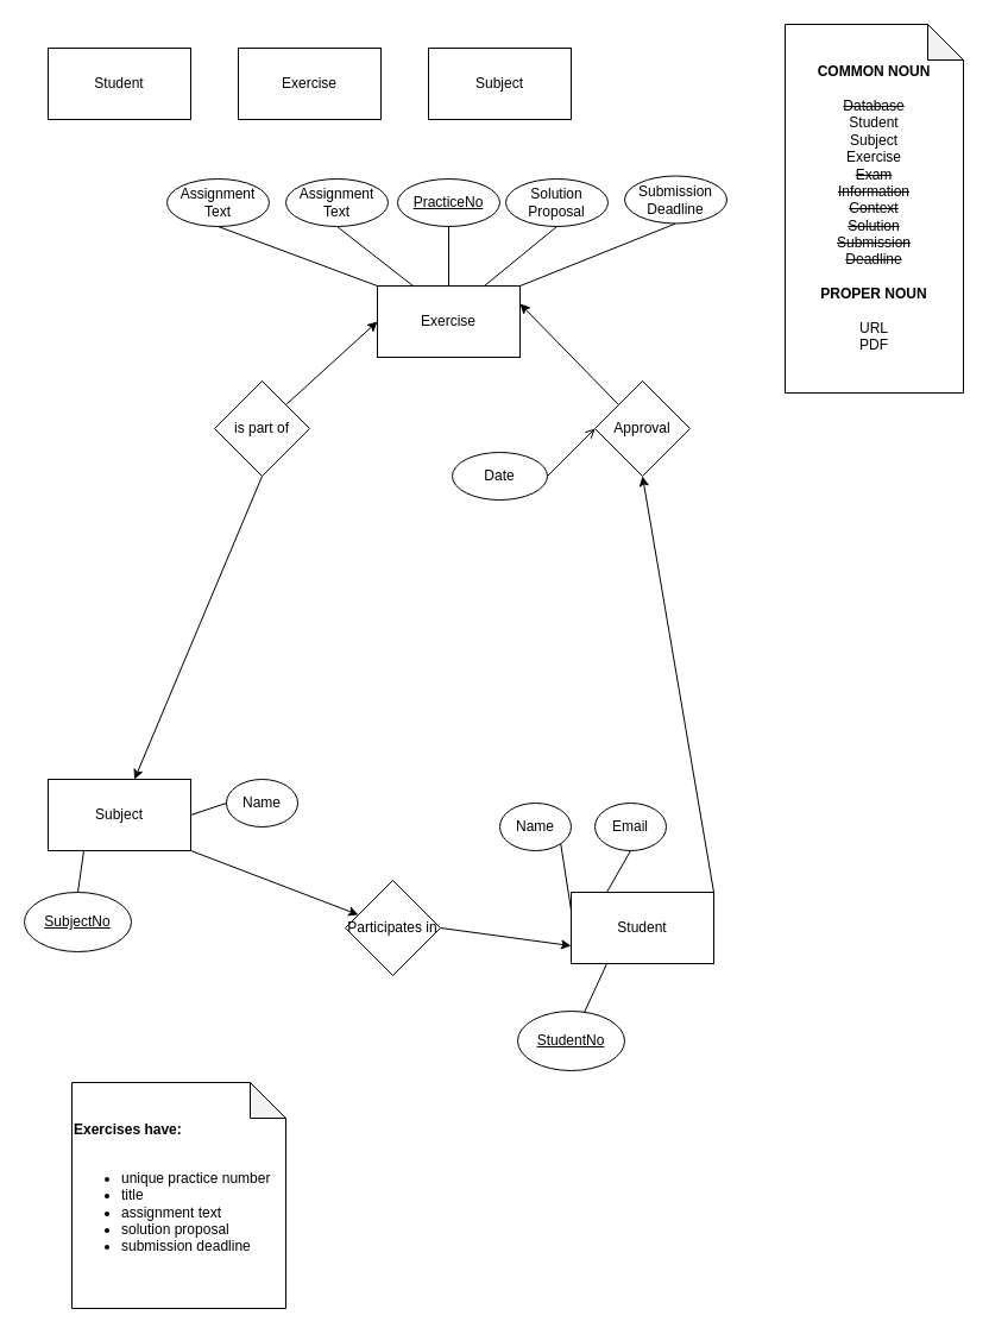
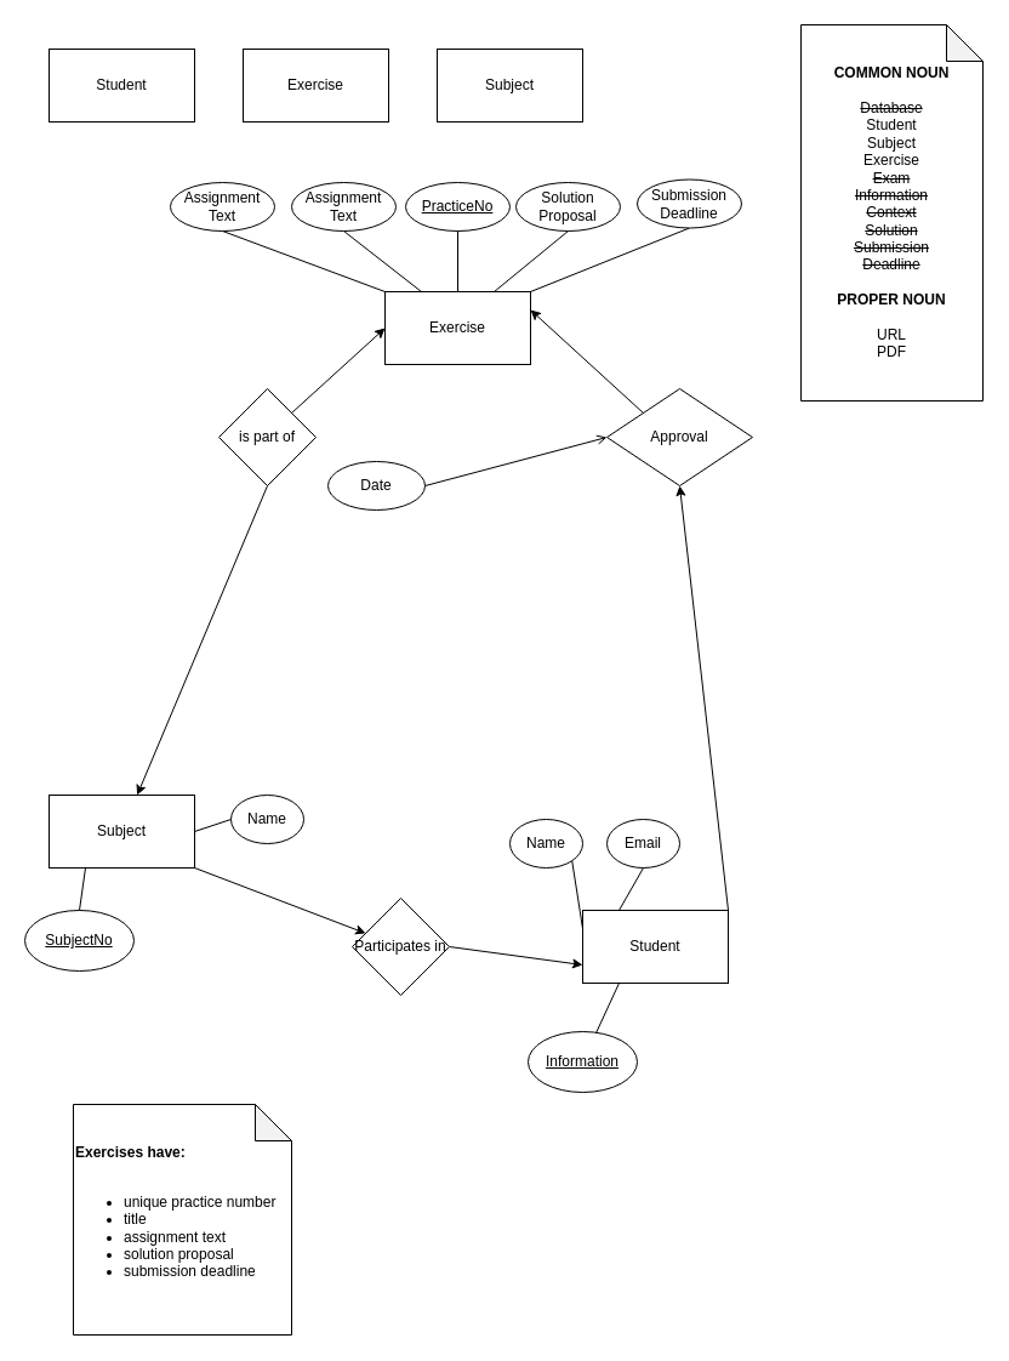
- <mxCell id="5" value="Approval" style="rhombus;whiteSpace=wrap;html=1;" parent="1" vertex="1"><mxGeometry x="500" y="320" width="80" height="80" as="geometry" /></mxCell>
+ <mxCell id="5" value="Approval" style="rhombus;whiteSpace=wrap;html=1;" parent="1" vertex="1"><mxGeometry x="500" y="320" width="120" height="80" as="geometry" /></mxCell>
- <mxCell id="16" value="Date" style="ellipse;whiteSpace=wrap;html=1;" parent="1" vertex="1"><mxGeometry x="380" y="380" width="80" height="40" as="geometry" /></mxCell>
+ <mxCell id="16" value="Date" style="ellipse;whiteSpace=wrap;html=1;" parent="1" vertex="1"><mxGeometry x="270" y="380" width="80" height="40" as="geometry" /></mxCell>
- <mxCell id="22" value="&lt;div&gt;&lt;u&gt;StudentNo&lt;/u&gt;&lt;/div&gt;" style="ellipse;whiteSpace=wrap;html=1;" parent="1" vertex="1"><mxGeometry x="435" y="850" width="90" height="50" as="geometry" /></mxCell>
+ <mxCell id="22" value="&lt;div&gt;&lt;u&gt;Information&lt;/u&gt;&lt;/div&gt;" style="ellipse;whiteSpace=wrap;html=1;" parent="1" vertex="1"><mxGeometry x="435" y="850" width="90" height="50" as="geometry" /></mxCell>
